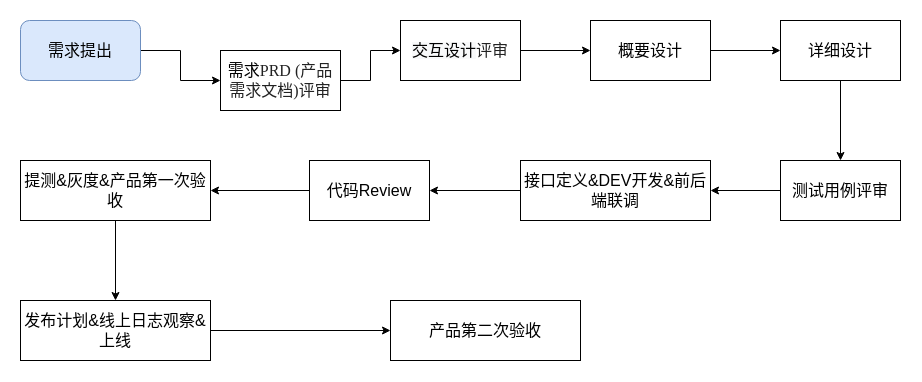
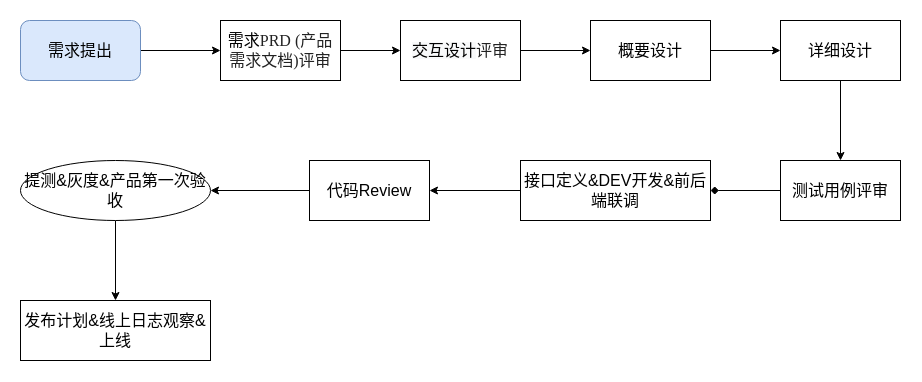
- <mxCell id="5" value="需求&lt;span style=&quot;color: rgb(34, 34, 34); font-family: &amp;quot;Microsoft Yahei&amp;quot;; text-align: start; text-indent: 32px; background-color: rgb(255, 255, 255);&quot;&gt;PRD (产品需求文档)评审&lt;/span&gt;" style="rounded=0;whiteSpace=wrap;html=1;fontSize=16;" vertex="1" parent="1"><mxGeometry x="220" y="50" width="120" height="60" as="geometry" /></mxCell>
+ <mxCell id="5" value="需求&lt;span style=&quot;color: rgb(34, 34, 34); font-family: &amp;quot;Microsoft Yahei&amp;quot;; text-align: start; text-indent: 32px; background-color: rgb(255, 255, 255);&quot;&gt;PRD (产品需求文档)评审&lt;/span&gt;" style="rounded=0;whiteSpace=wrap;html=1;fontSize=16;" vertex="1" parent="1"><mxGeometry x="220" y="20" width="120" height="60" as="geometry" /></mxCell>
- <mxCell id="19" value="提测&amp;amp;灰度&amp;amp;产品第一次验收" style="rounded=0;whiteSpace=wrap;html=1;fontSize=16;" vertex="1" parent="1"><mxGeometry x="20" y="160" width="190" height="60" as="geometry" /></mxCell>
+ <mxCell id="19" value="提测&amp;amp;灰度&amp;amp;产品第一次验收" style="ellipse;whiteSpace=wrap;html=1;fontSize=16;" vertex="1" parent="1"><mxGeometry x="20" y="160" width="190" height="60" as="geometry" /></mxCell>
- <mxCell id="12" style="edgeStyle=orthogonalEdgeStyle;rounded=0;orthogonalLoop=1;jettySize=auto;html=1;exitX=0;exitY=0.5;exitDx=0;exitDy=0;entryX=1;entryY=0.5;entryDx=0;entryDy=0;fontSize=16;" edge="1" parent="1" source="13" target="15"><mxGeometry relative="1" as="geometry" /></mxCell>
+ <mxCell id="12" style="edgeStyle=orthogonalEdgeStyle;rounded=0;orthogonalLoop=1;jettySize=auto;html=1;exitX=0;exitY=0.5;exitDx=0;exitDy=0;entryX=1;entryY=0.5;entryDx=0;entryDy=0;fontSize=16;endArrow=diamond;" edge="1" parent="1" source="13" target="15"><mxGeometry relative="1" as="geometry" /></mxCell>
- <mxCell id="20" style="edgeStyle=orthogonalEdgeStyle;rounded=0;orthogonalLoop=1;jettySize=auto;html=1;exitX=1;exitY=0.5;exitDx=0;exitDy=0;entryX=0;entryY=0.5;entryDx=0;entryDy=0;fontSize=16;" edge="1" parent="1" source="21" target="22"><mxGeometry relative="1" as="geometry" /></mxCell>
- <mxCell id="22" value="产品第二次验收" style="rounded=0;whiteSpace=wrap;html=1;fontSize=16;" vertex="1" parent="1"><mxGeometry x="390" y="300" width="190" height="60" as="geometry" /></mxCell>
